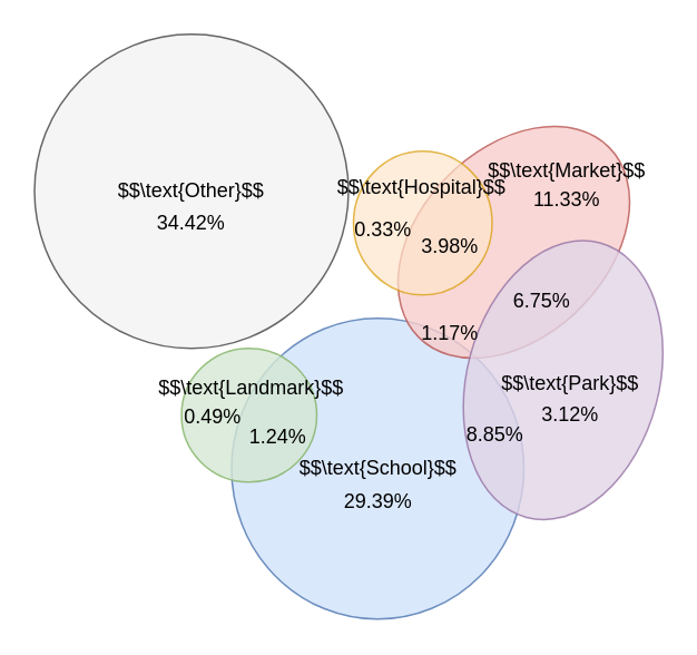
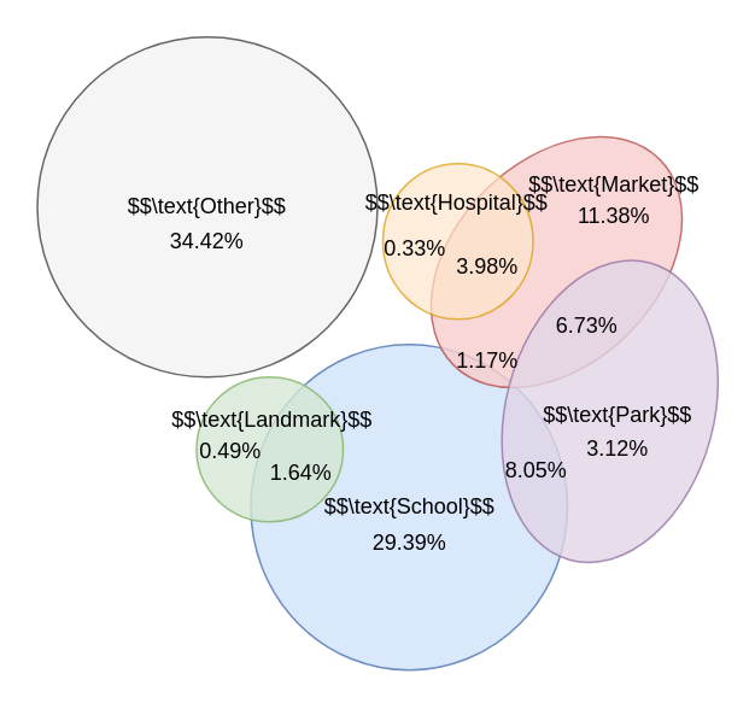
- <mxCell id="19" value="11.33%" style="text;html=1;strokeColor=none;fillColor=none;align=center;verticalAlign=middle;whiteSpace=wrap;rounded=0;strokeWidth=1;" parent="1" vertex="1"><mxGeometry x="309" y="104" width="60" height="30" as="geometry" /></mxCell>
+ <mxCell id="19" value="11.38%" style="text;html=1;strokeColor=none;fillColor=none;align=center;verticalAlign=middle;whiteSpace=wrap;rounded=0;strokeWidth=1;" parent="1" vertex="1"><mxGeometry x="309" y="104" width="60" height="30" as="geometry" /></mxCell>
- <mxCell id="14" value="6.75%" style="text;html=1;strokeColor=none;fillColor=none;align=center;verticalAlign=middle;whiteSpace=wrap;rounded=0;strokeWidth=1;" parent="1" vertex="1"><mxGeometry x="294" y="165" width="60" height="30" as="geometry" /></mxCell>
+ <mxCell id="14" value="6.73%" style="text;html=1;strokeColor=none;fillColor=none;align=center;verticalAlign=middle;whiteSpace=wrap;rounded=0;strokeWidth=1;" parent="1" vertex="1"><mxGeometry x="294" y="165" width="60" height="30" as="geometry" /></mxCell>
- <mxCell id="17" value="8.85%" style="text;html=1;strokeColor=none;fillColor=none;align=center;verticalAlign=middle;whiteSpace=wrap;rounded=0;strokeWidth=1;" parent="1" vertex="1"><mxGeometry x="266" y="245" width="60" height="30" as="geometry" /></mxCell>
+ <mxCell id="17" value="8.05%" style="text;html=1;strokeColor=none;fillColor=none;align=center;verticalAlign=middle;whiteSpace=wrap;rounded=0;strokeWidth=1;" parent="1" vertex="1"><mxGeometry x="266" y="245" width="60" height="30" as="geometry" /></mxCell>
- <mxCell id="18" value="1.24%" style="text;html=1;strokeColor=none;fillColor=none;align=center;verticalAlign=middle;whiteSpace=wrap;rounded=0;strokeWidth=1;" parent="1" vertex="1"><mxGeometry x="136" y="246" width="60" height="30" as="geometry" /></mxCell>
+ <mxCell id="18" value="1.64%" style="text;html=1;strokeColor=none;fillColor=none;align=center;verticalAlign=middle;whiteSpace=wrap;rounded=0;strokeWidth=1;" parent="1" vertex="1"><mxGeometry x="136" y="246" width="60" height="30" as="geometry" /></mxCell>
